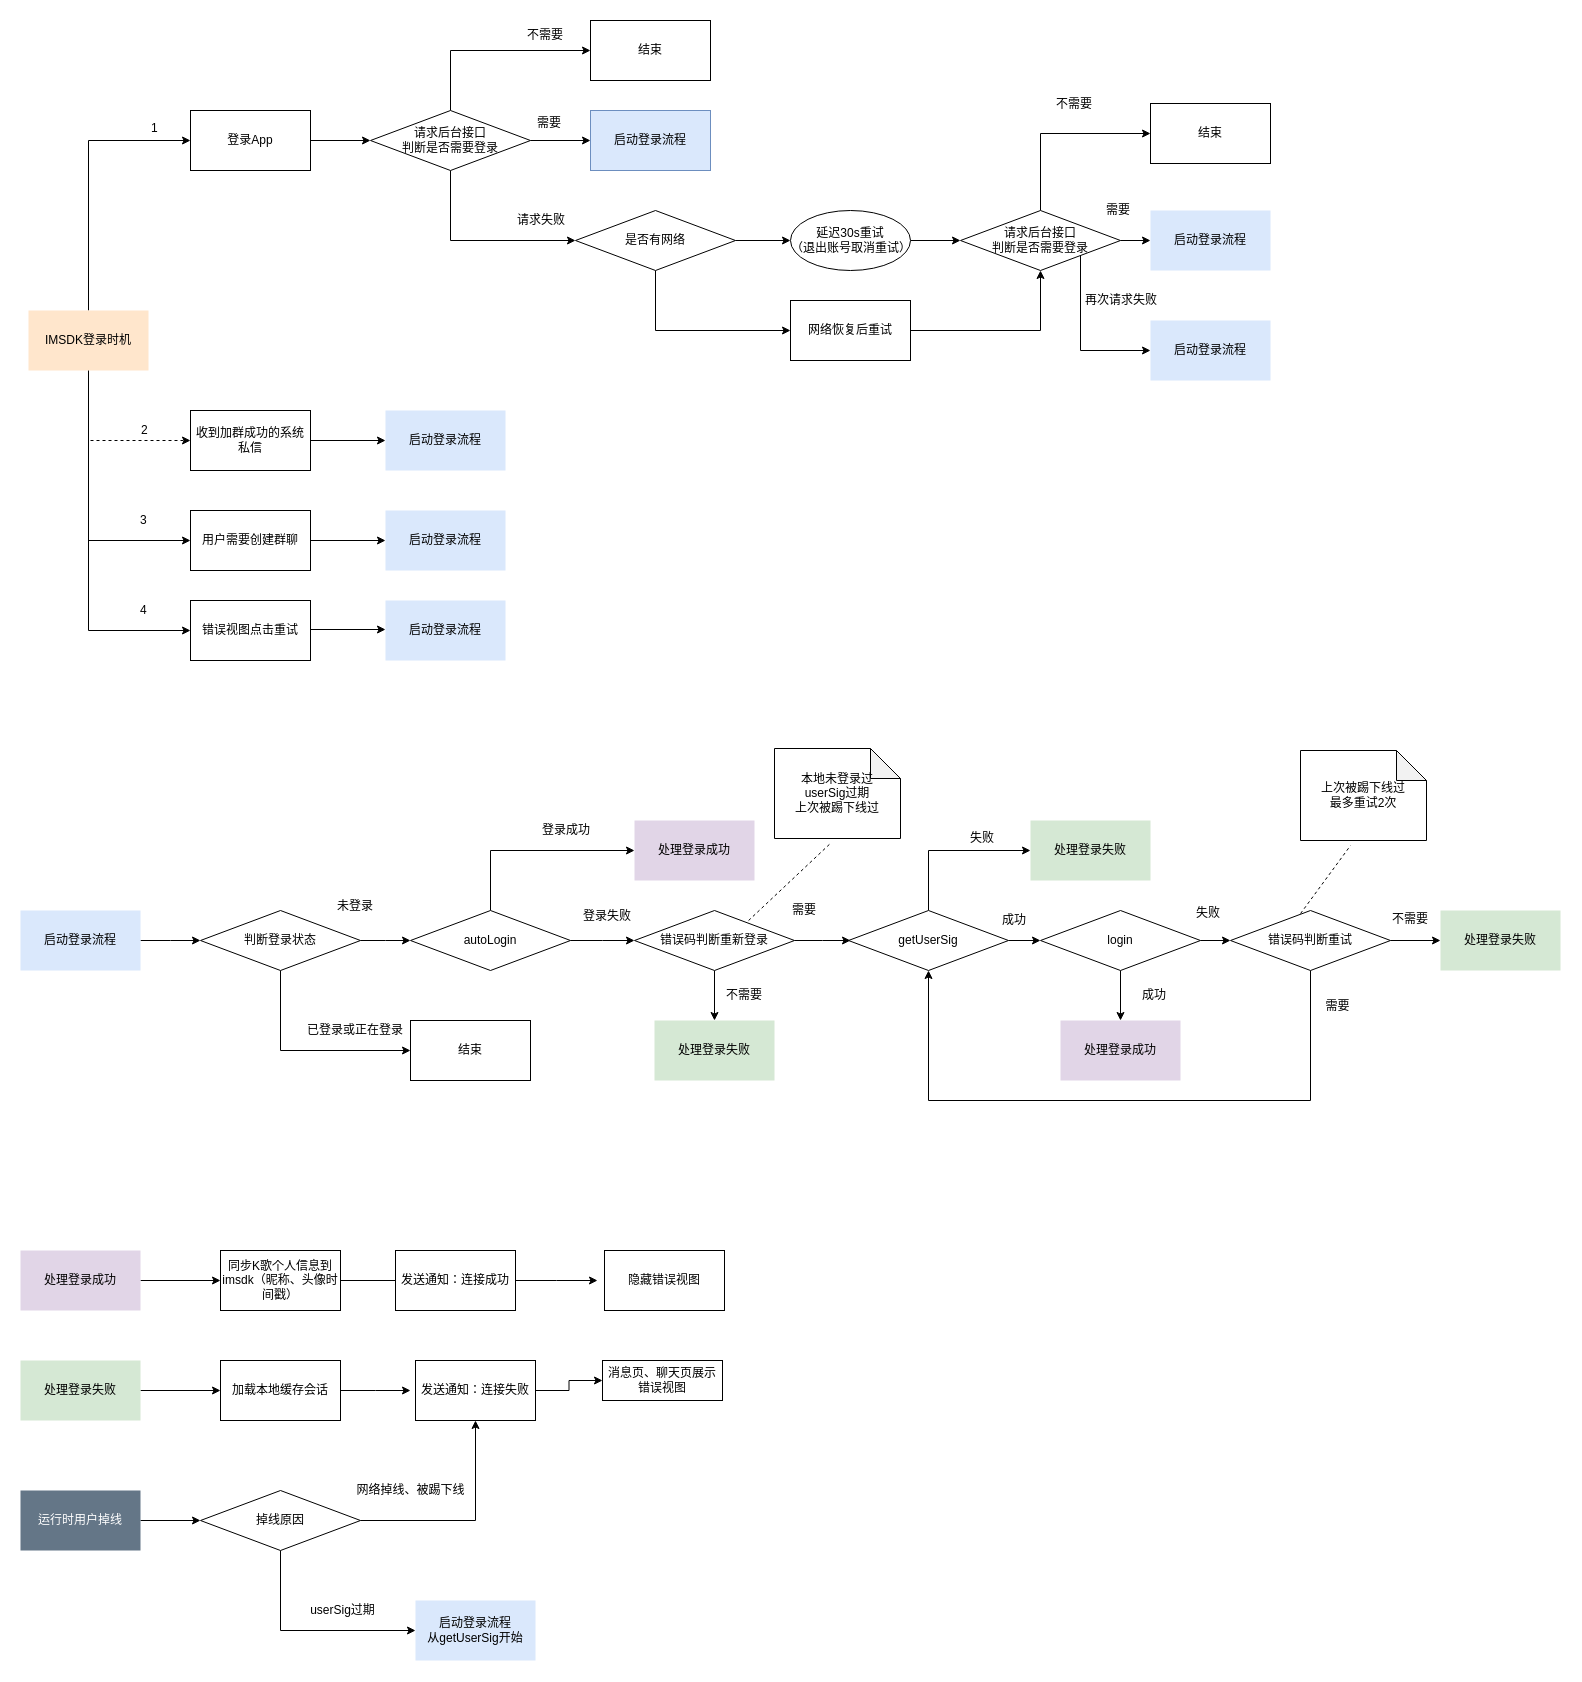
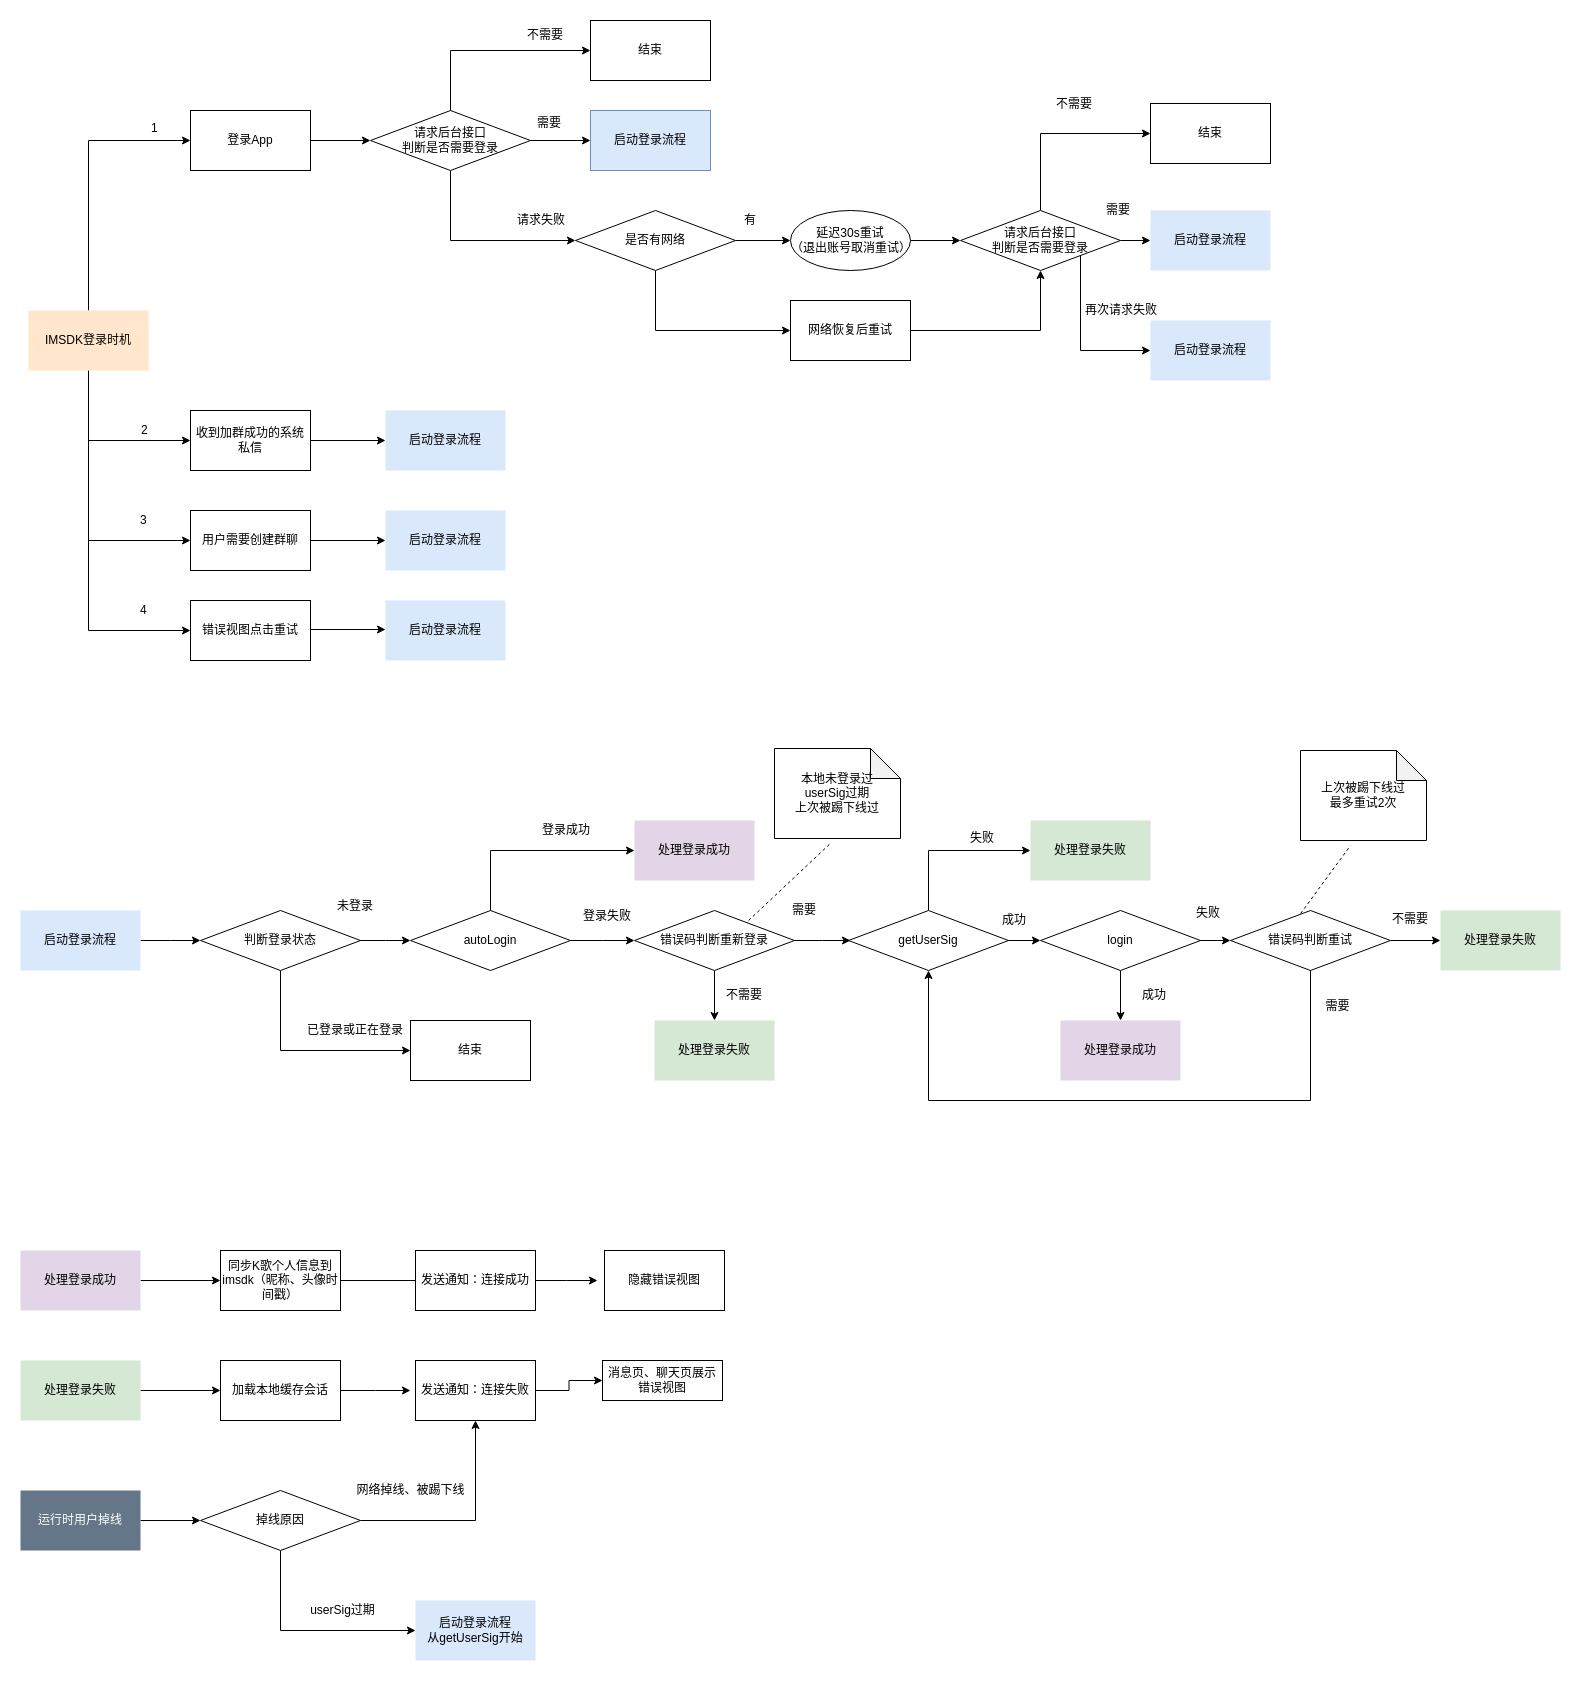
+ <mxCell id="18" value="有" style="text;html=1;resizable=0;points=[];autosize=1;align=left;verticalAlign=top;spacingTop=-4;" parent="1" vertex="1"><mxGeometry x="742" y="210" width="30" height="20" as="geometry" /></mxCell>
- <mxCell id="30" value="再次请求失败" style="text;html=1;resizable=0;points=[];autosize=1;align=left;verticalAlign=top;spacingTop=-4;" parent="1" vertex="1"><mxGeometry x="1083" y="290" width="90" height="20" as="geometry" /></mxCell>
+ <mxCell id="30" value="再次请求失败" style="text;html=1;resizable=0;points=[];autosize=1;align=left;verticalAlign=top;spacingTop=-4;" parent="1" vertex="1"><mxGeometry x="1083" y="300" width="90" height="20" as="geometry" /></mxCell>
- <mxCell id="81" style="edgeStyle=orthogonalEdgeStyle;rounded=0;orthogonalLoop=1;jettySize=auto;html=1;exitX=0.5;exitY=1;exitDx=0;exitDy=0;entryX=0;entryY=0.5;entryDx=0;entryDy=0;dashed=1;" parent="1" source="84" target="87" edge="1"><mxGeometry relative="1" as="geometry" /></mxCell>
+ <mxCell id="81" style="edgeStyle=orthogonalEdgeStyle;rounded=0;orthogonalLoop=1;jettySize=auto;html=1;exitX=0.5;exitY=1;exitDx=0;exitDy=0;entryX=0;entryY=0.5;entryDx=0;entryDy=0;" parent="1" source="84" target="87" edge="1"><mxGeometry relative="1" as="geometry" /></mxCell>
- <mxCell id="78" value="发送通知：连接成功" style="rounded=0;whiteSpace=wrap;html=1;" parent="1" vertex="1"><mxGeometry x="395" y="1250" width="120" height="60" as="geometry" /></mxCell>
+ <mxCell id="78" value="发送通知：连接成功" style="rounded=0;whiteSpace=wrap;html=1;" parent="1" vertex="1"><mxGeometry x="415" y="1250" width="120" height="60" as="geometry" /></mxCell>
